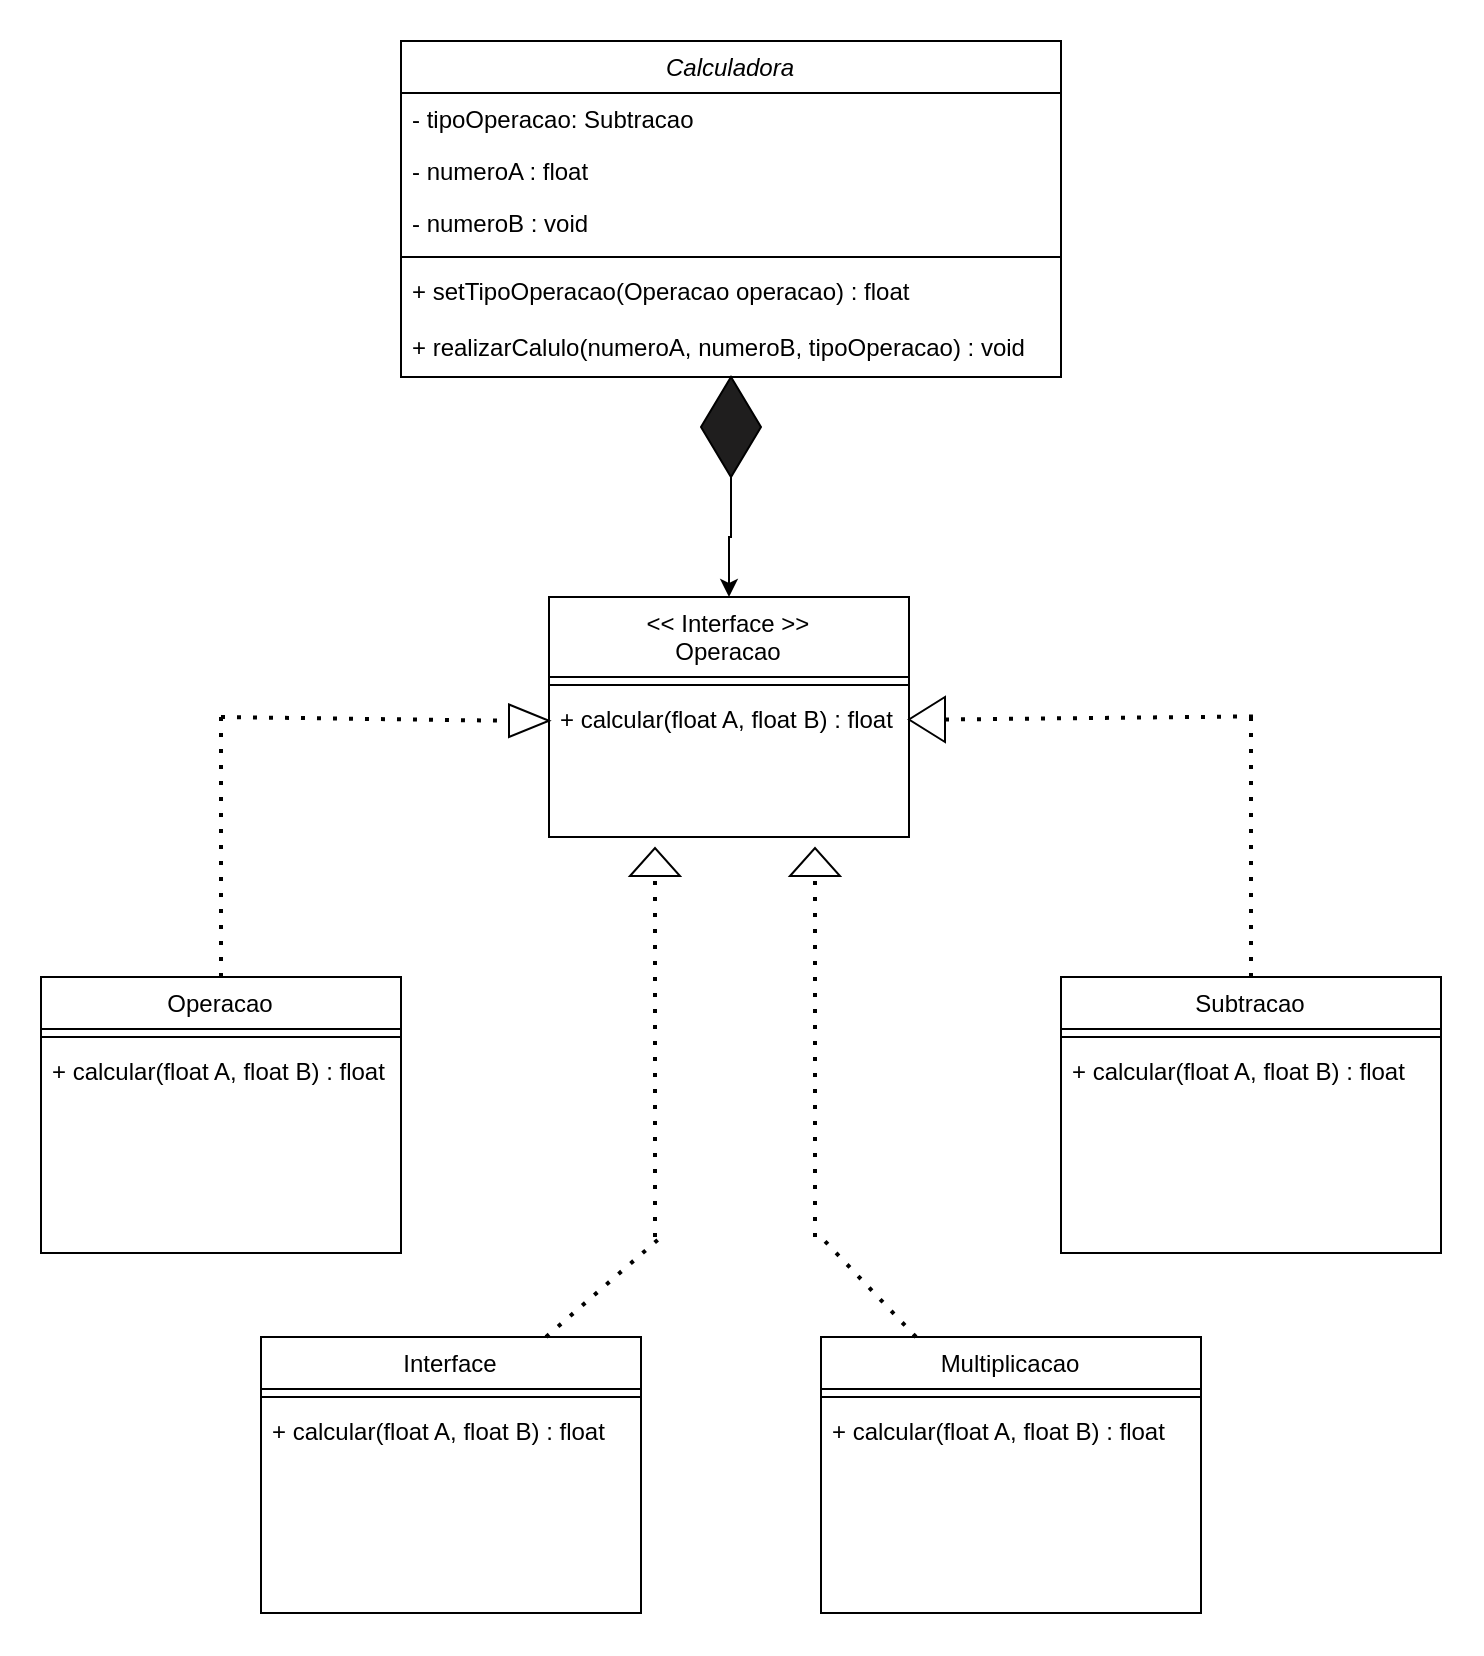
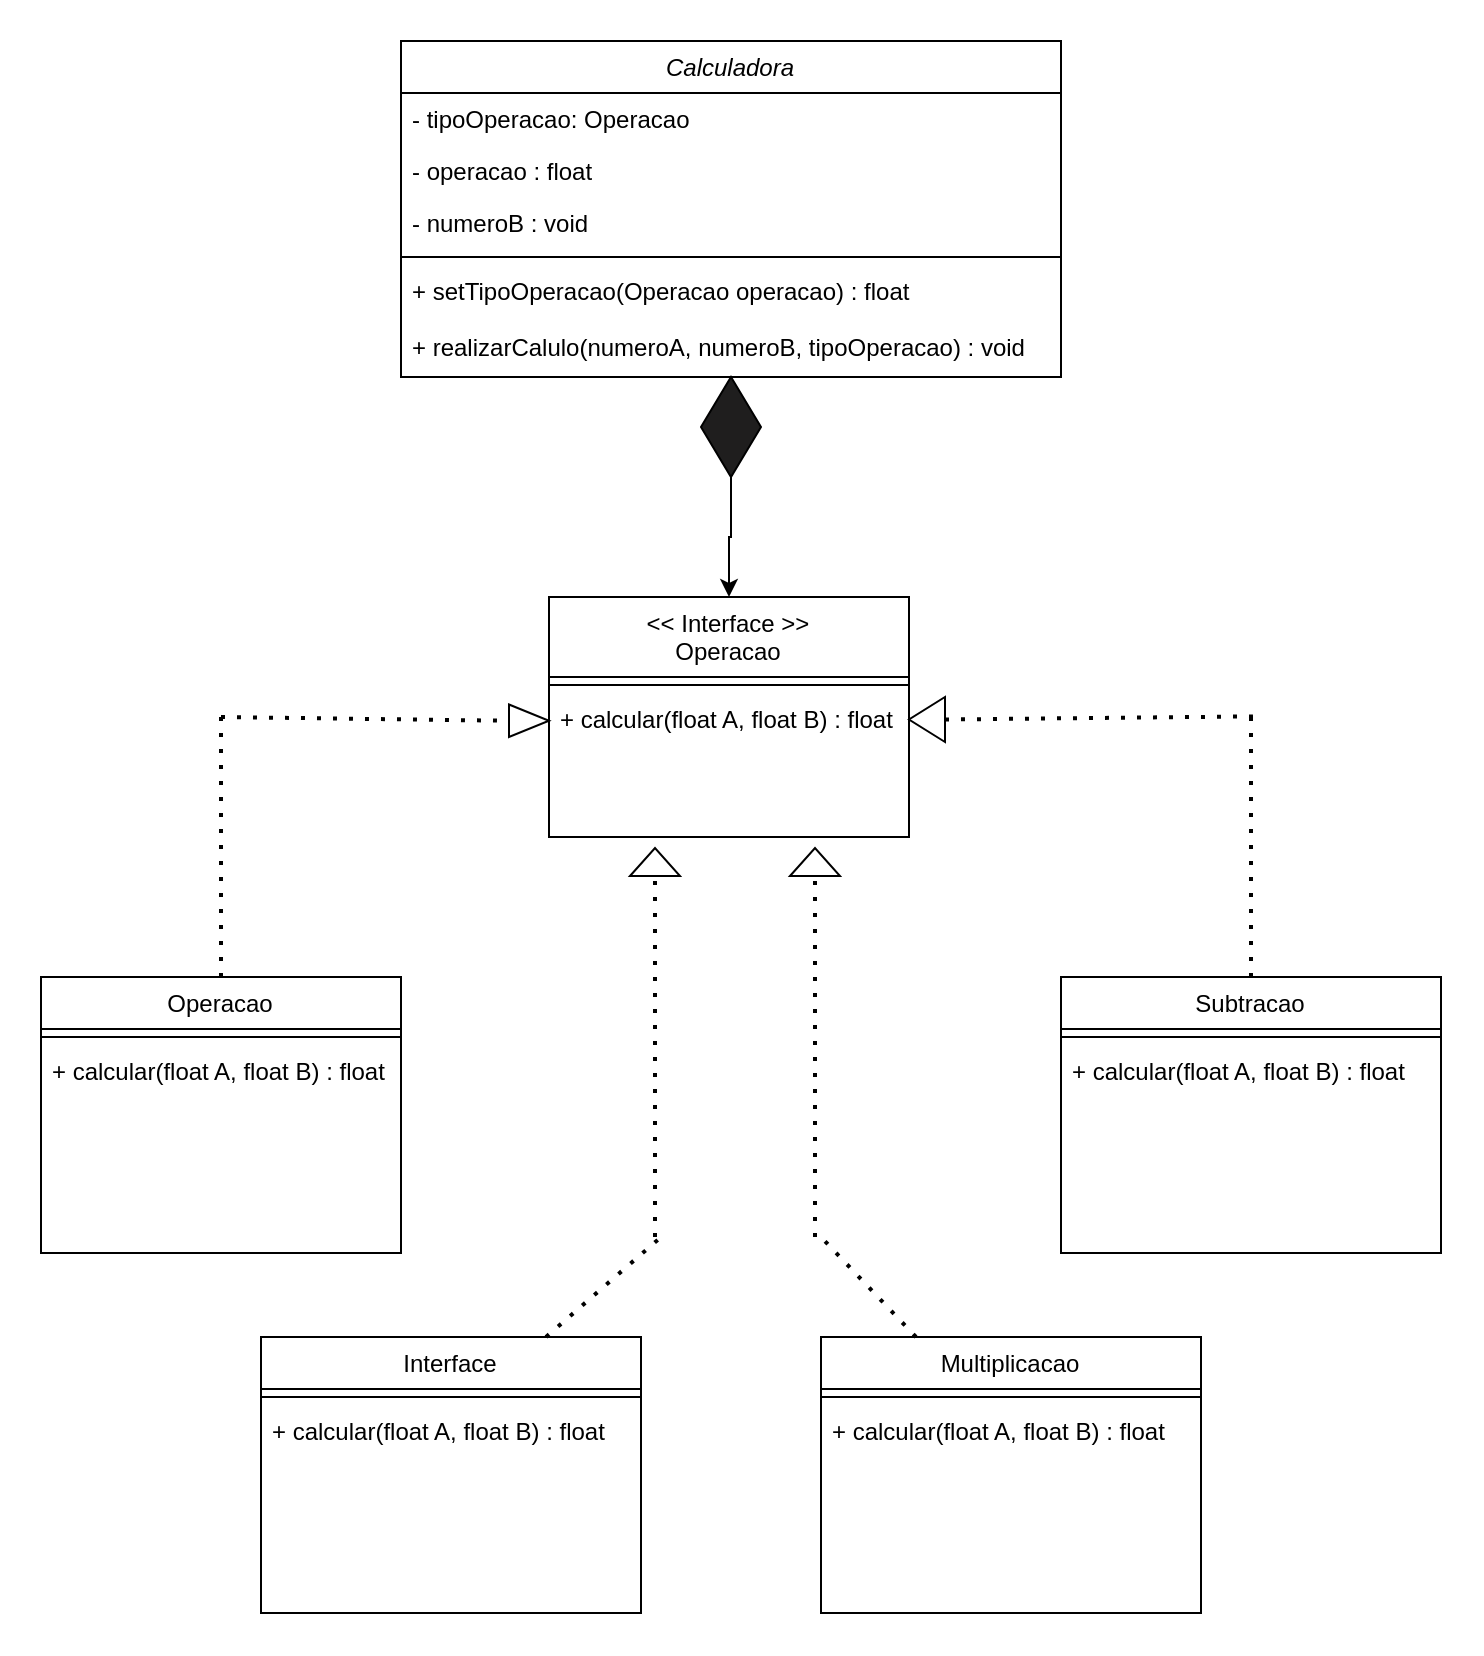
- <mxCell id="3" value="- tipoOperacao: Subtracao" style="text;align=left;verticalAlign=top;spacingLeft=4;spacingRight=4;overflow=hidden;rotatable=0;points=[[0,0.5],[1,0.5]];portConstraint=eastwest;rounded=0;shadow=0;html=0;" parent="2" vertex="1"><mxGeometry y="26" width="330" height="26" as="geometry" /></mxCell>
+ <mxCell id="3" value="- tipoOperacao: Operacao" style="text;align=left;verticalAlign=top;spacingLeft=4;spacingRight=4;overflow=hidden;rotatable=0;points=[[0,0.5],[1,0.5]];portConstraint=eastwest;rounded=0;shadow=0;html=0;" parent="2" vertex="1"><mxGeometry y="26" width="330" height="26" as="geometry" /></mxCell>
- <mxCell id="4" value="- numeroA : float" style="text;align=left;verticalAlign=top;spacingLeft=4;spacingRight=4;overflow=hidden;rotatable=0;points=[[0,0.5],[1,0.5]];portConstraint=eastwest;rounded=0;shadow=0;html=0;" vertex="1" parent="2"><mxGeometry y="52" width="330" height="26" as="geometry" /></mxCell>
+ <mxCell id="4" value="- operacao : float" style="text;align=left;verticalAlign=top;spacingLeft=4;spacingRight=4;overflow=hidden;rotatable=0;points=[[0,0.5],[1,0.5]];portConstraint=eastwest;rounded=0;shadow=0;html=0;" vertex="1" parent="2"><mxGeometry y="52" width="330" height="26" as="geometry" /></mxCell>
